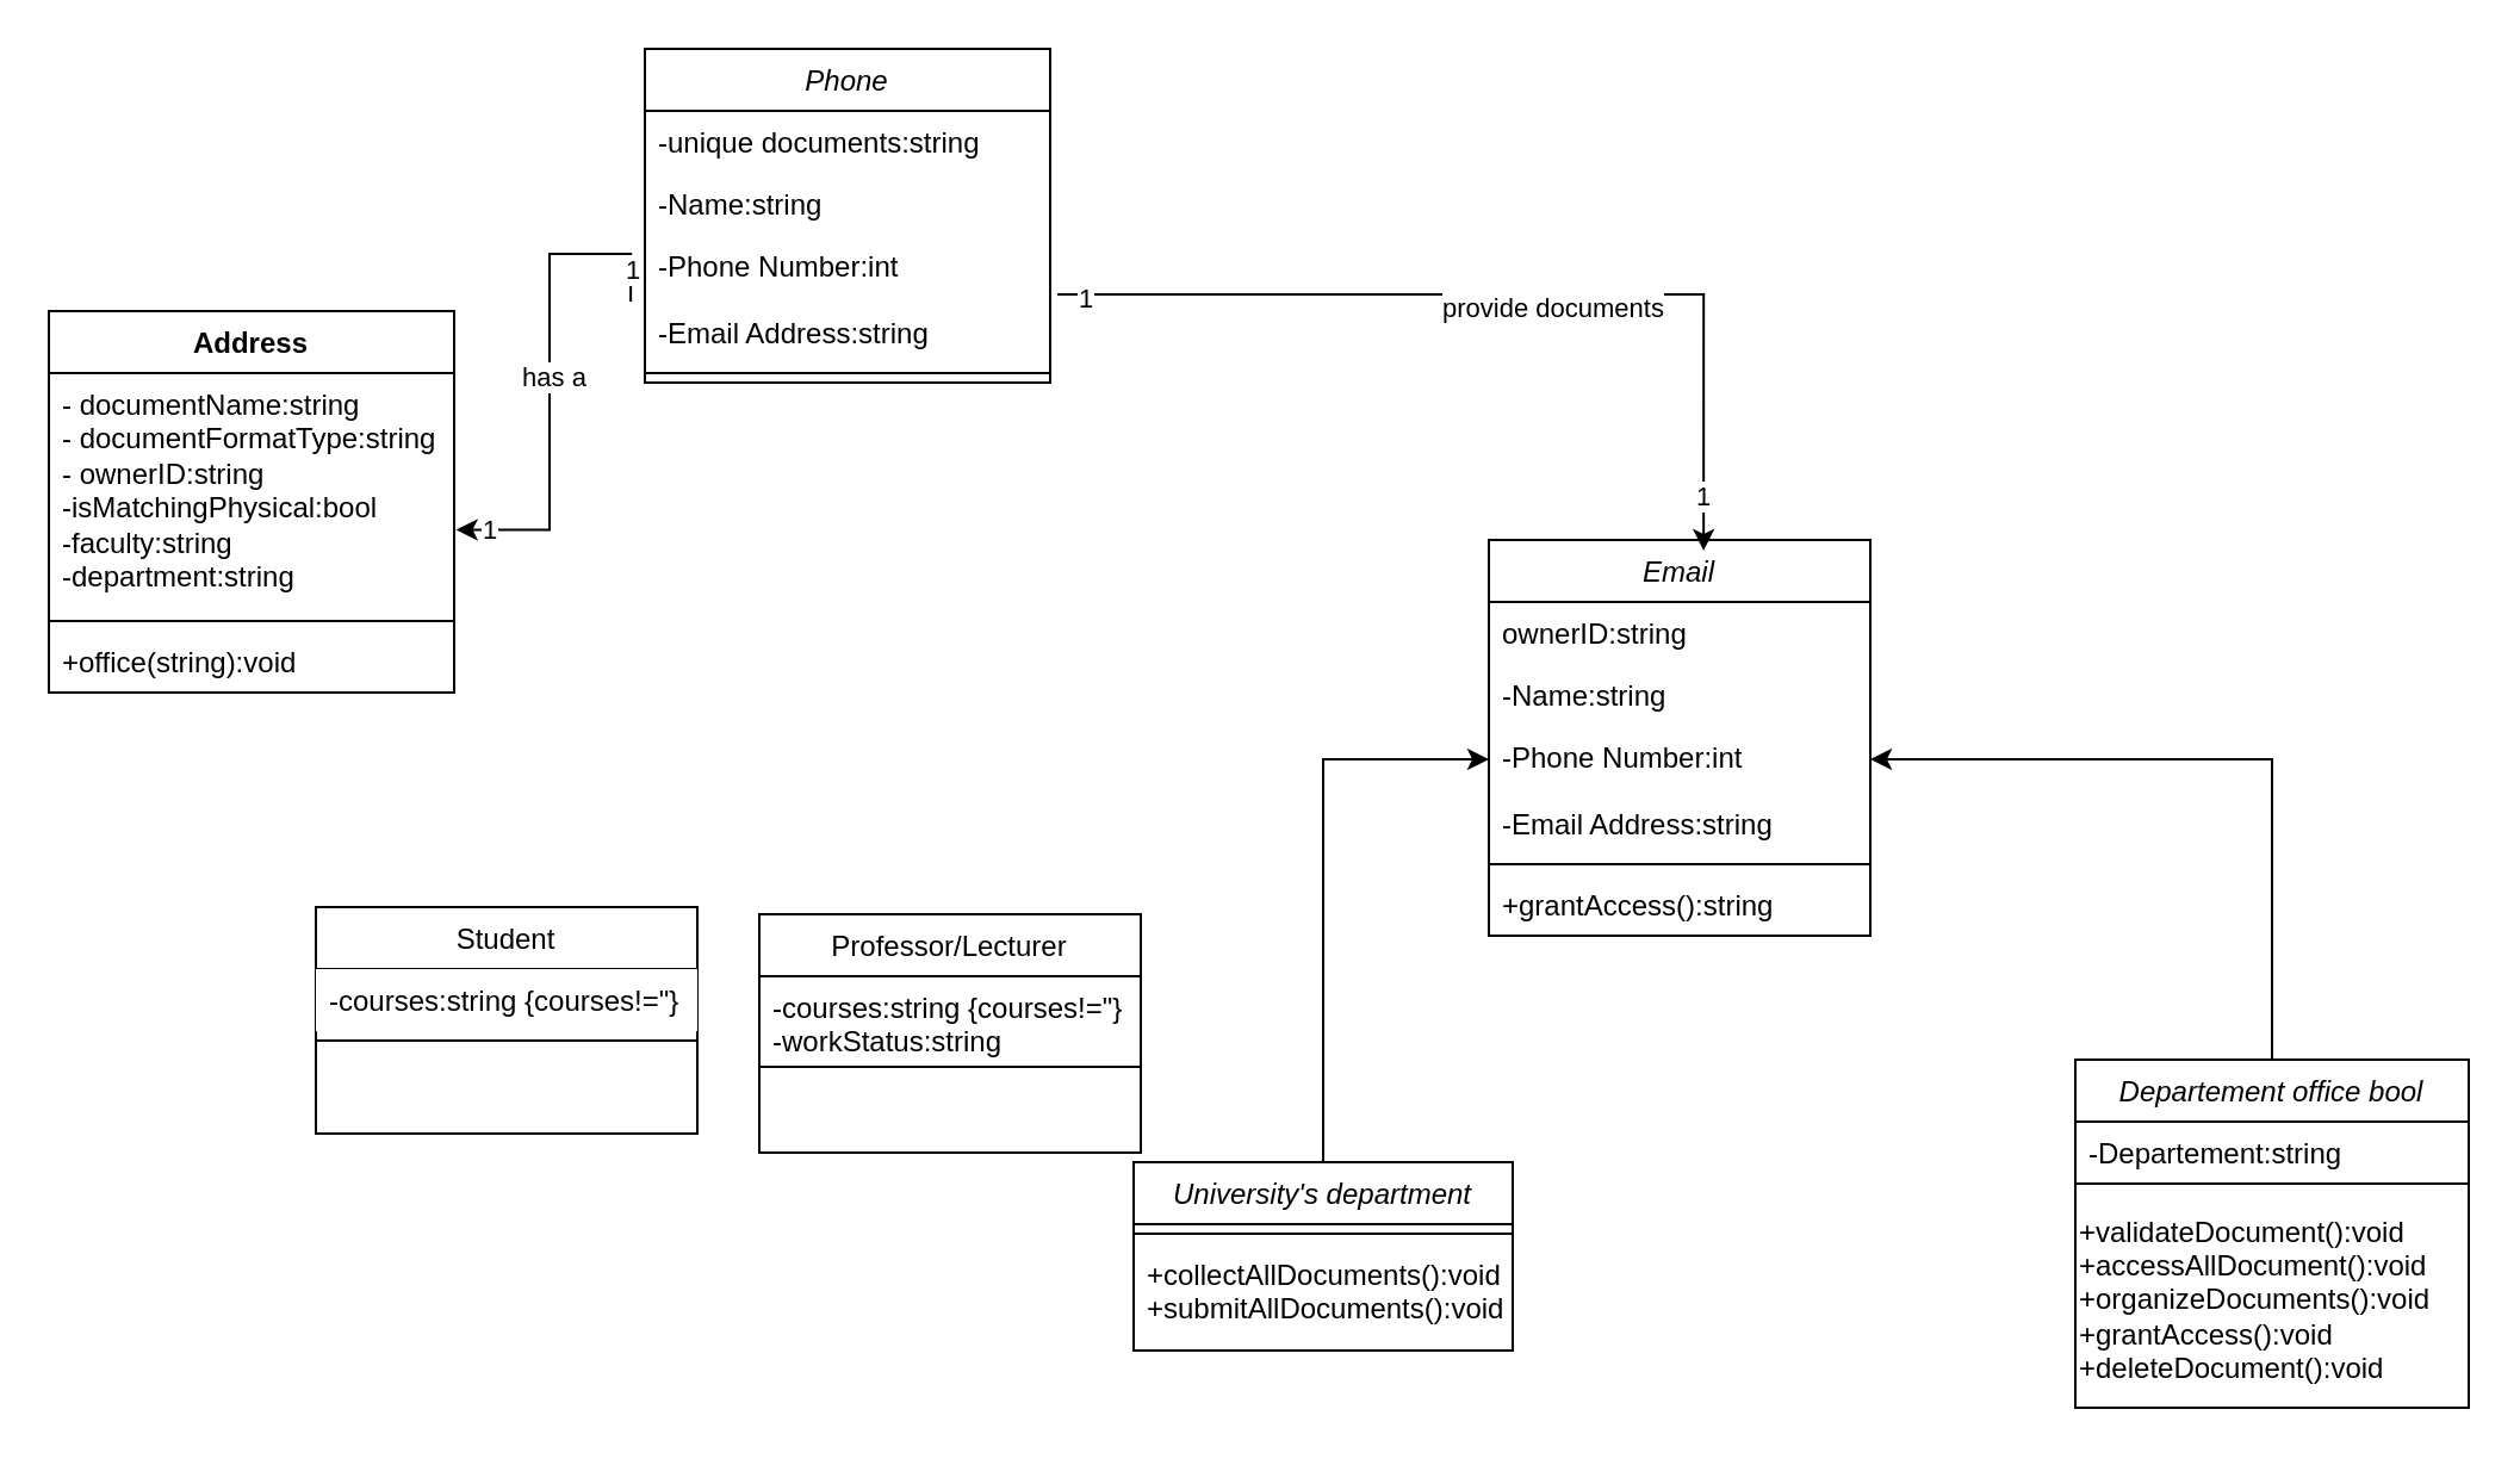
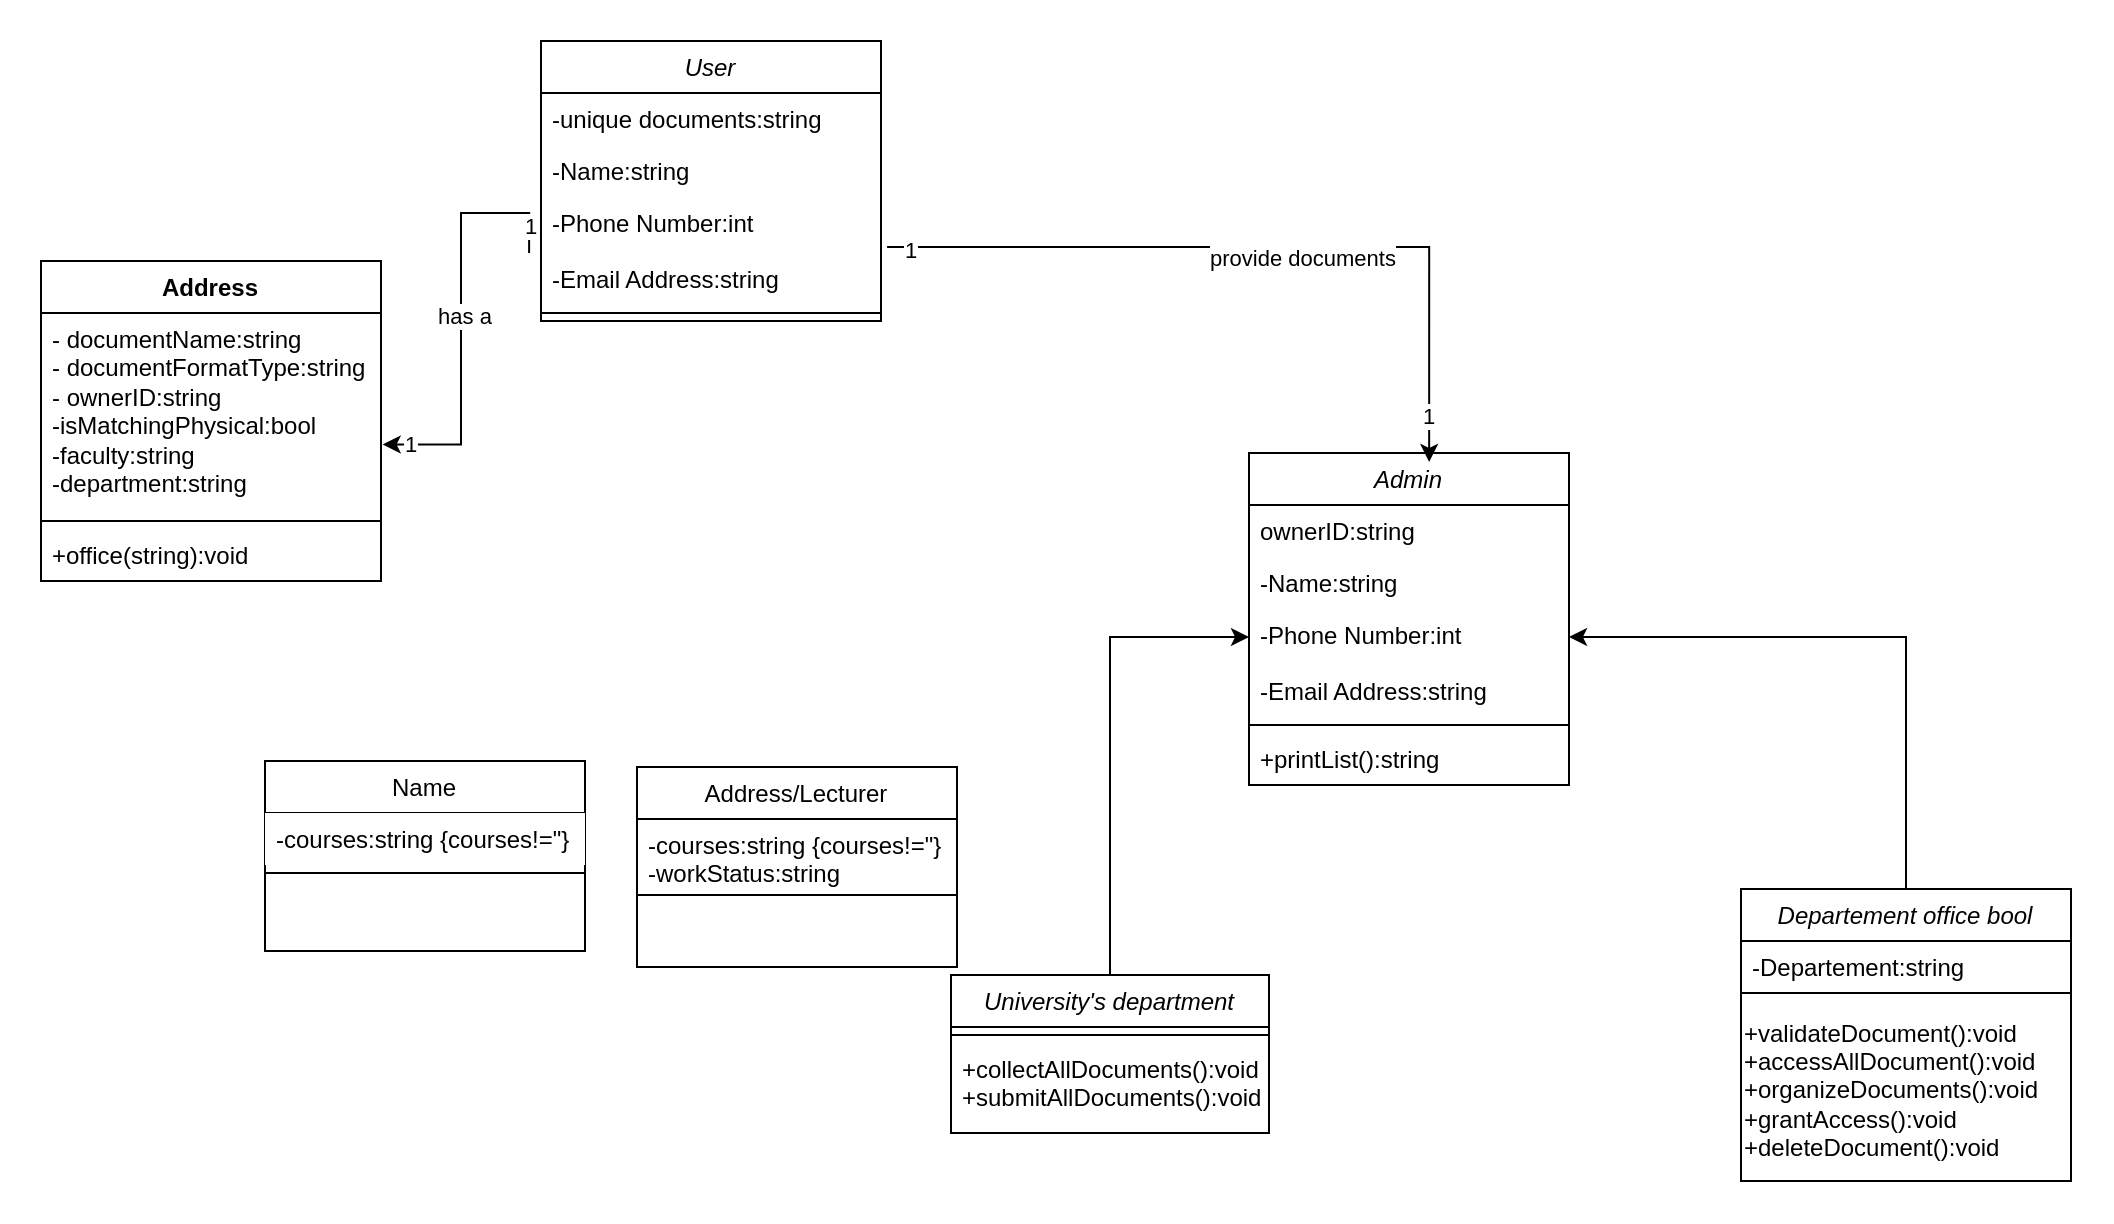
- <mxCell id="36" value="Phone" style="swimlane;fontStyle=2;align=center;verticalAlign=top;childLayout=stackLayout;horizontal=1;startSize=26;horizontalStack=0;resizeParent=1;resizeLast=0;collapsible=1;marginBottom=0;rounded=0;shadow=0;strokeWidth=1;fontColor=#000000;fillColor=#FFFFFF;" parent="1" vertex="1"><mxGeometry x="270" y="20" width="170" height="140" as="geometry"><mxRectangle x="-210" y="700" width="160" height="26" as="alternateBounds" /></mxGeometry></mxCell>
+ <mxCell id="36" value="User" style="swimlane;fontStyle=2;align=center;verticalAlign=top;childLayout=stackLayout;horizontal=1;startSize=26;horizontalStack=0;resizeParent=1;resizeLast=0;collapsible=1;marginBottom=0;rounded=0;shadow=0;strokeWidth=1;fontColor=#000000;fillColor=#FFFFFF;" parent="1" vertex="1"><mxGeometry x="270" y="20" width="170" height="140" as="geometry"><mxRectangle x="-210" y="700" width="160" height="26" as="alternateBounds" /></mxGeometry></mxCell>
- <mxCell id="25" value="Email" style="swimlane;fontStyle=2;align=center;verticalAlign=top;childLayout=stackLayout;horizontal=1;startSize=26;horizontalStack=0;resizeParent=1;resizeLast=0;collapsible=1;marginBottom=0;rounded=0;shadow=0;strokeWidth=1;fontColor=#000000;fillColor=#FFFFFF;" parent="1" vertex="1"><mxGeometry x="624" y="226" width="160" height="166" as="geometry"><mxRectangle x="254" y="830" width="160" height="26" as="alternateBounds" /></mxGeometry></mxCell>
+ <mxCell id="25" value="Admin" style="swimlane;fontStyle=2;align=center;verticalAlign=top;childLayout=stackLayout;horizontal=1;startSize=26;horizontalStack=0;resizeParent=1;resizeLast=0;collapsible=1;marginBottom=0;rounded=0;shadow=0;strokeWidth=1;fontColor=#000000;fillColor=#FFFFFF;" parent="1" vertex="1"><mxGeometry x="624" y="226" width="160" height="166" as="geometry"><mxRectangle x="254" y="830" width="160" height="26" as="alternateBounds" /></mxGeometry></mxCell>
- <mxCell id="31" value="+grantAccess():string" style="text;align=left;verticalAlign=top;spacingLeft=4;spacingRight=4;overflow=hidden;rotatable=0;points=[[0,0.5],[1,0.5]];portConstraint=eastwest;fontColor=#000000;" parent="25" vertex="1"><mxGeometry y="140" width="160" height="26" as="geometry" /></mxCell>
+ <mxCell id="31" value="+printList():string" style="text;align=left;verticalAlign=top;spacingLeft=4;spacingRight=4;overflow=hidden;rotatable=0;points=[[0,0.5],[1,0.5]];portConstraint=eastwest;fontColor=#000000;" parent="25" vertex="1"><mxGeometry y="140" width="160" height="26" as="geometry" /></mxCell>
- <mxCell id="2" value="Student" style="swimlane;fontStyle=0;align=center;verticalAlign=top;childLayout=stackLayout;horizontal=1;startSize=26;horizontalStack=0;resizeParent=1;resizeLast=0;collapsible=1;marginBottom=0;rounded=0;shadow=0;strokeWidth=1;fontColor=#000000;fillColor=#FFFFFF;" parent="1" vertex="1"><mxGeometry x="132" y="380" width="160" height="95" as="geometry"><mxRectangle x="-440" y="850" width="160" height="26" as="alternateBounds" /></mxGeometry></mxCell>
+ <mxCell id="2" value="Name" style="swimlane;fontStyle=0;align=center;verticalAlign=top;childLayout=stackLayout;horizontal=1;startSize=26;horizontalStack=0;resizeParent=1;resizeLast=0;collapsible=1;marginBottom=0;rounded=0;shadow=0;strokeWidth=1;fontColor=#000000;fillColor=#FFFFFF;" parent="1" vertex="1"><mxGeometry x="132" y="380" width="160" height="95" as="geometry"><mxRectangle x="-440" y="850" width="160" height="26" as="alternateBounds" /></mxGeometry></mxCell>
- <mxCell id="5" value="Professor/Lecturer" style="swimlane;fontStyle=0;align=center;verticalAlign=top;childLayout=stackLayout;horizontal=1;startSize=26;horizontalStack=0;resizeParent=1;resizeLast=0;collapsible=1;marginBottom=0;rounded=0;shadow=0;strokeWidth=1;fontColor=#000000;fillColor=#FFFFFF;" parent="1" vertex="1"><mxGeometry x="318" y="383" width="160" height="100" as="geometry"><mxRectangle x="-220" y="864" width="170" height="26" as="alternateBounds" /></mxGeometry></mxCell>
+ <mxCell id="5" value="Address/Lecturer" style="swimlane;fontStyle=0;align=center;verticalAlign=top;childLayout=stackLayout;horizontal=1;startSize=26;horizontalStack=0;resizeParent=1;resizeLast=0;collapsible=1;marginBottom=0;rounded=0;shadow=0;strokeWidth=1;fontColor=#000000;fillColor=#FFFFFF;" parent="1" vertex="1"><mxGeometry x="318" y="383" width="160" height="100" as="geometry"><mxRectangle x="-220" y="864" width="170" height="26" as="alternateBounds" /></mxGeometry></mxCell>
